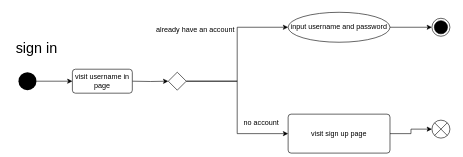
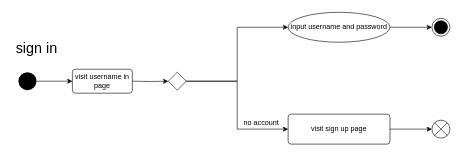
- <mxCell id="15" value="&lt;font style=&quot;font-size: 12px;&quot;&gt;already have an account&lt;/font&gt;" style="text;html=1;align=center;verticalAlign=middle;resizable=0;points=[];autosize=1;strokeColor=none;fillColor=none;fontSize=24;" vertex="1" parent="1"><mxGeometry x="250" y="25" width="150" height="40" as="geometry" /></mxCell>
- <mxCell id="11" value="visit sign up page" style="html=1;align=center;verticalAlign=middle;rounded=1;absoluteArcSize=1;arcSize=10;dashed=0;whiteSpace=wrap;" vertex="1" parent="1"><mxGeometry x="480" y="190" width="170" height="65" as="geometry" /></mxCell>
+ <mxCell id="11" value="visit sign up page" style="html=1;align=center;verticalAlign=middle;rounded=1;absoluteArcSize=1;arcSize=10;dashed=0;whiteSpace=wrap;" vertex="1" parent="1"><mxGeometry x="480" y="190" width="170" height="50" as="geometry" /></mxCell>
